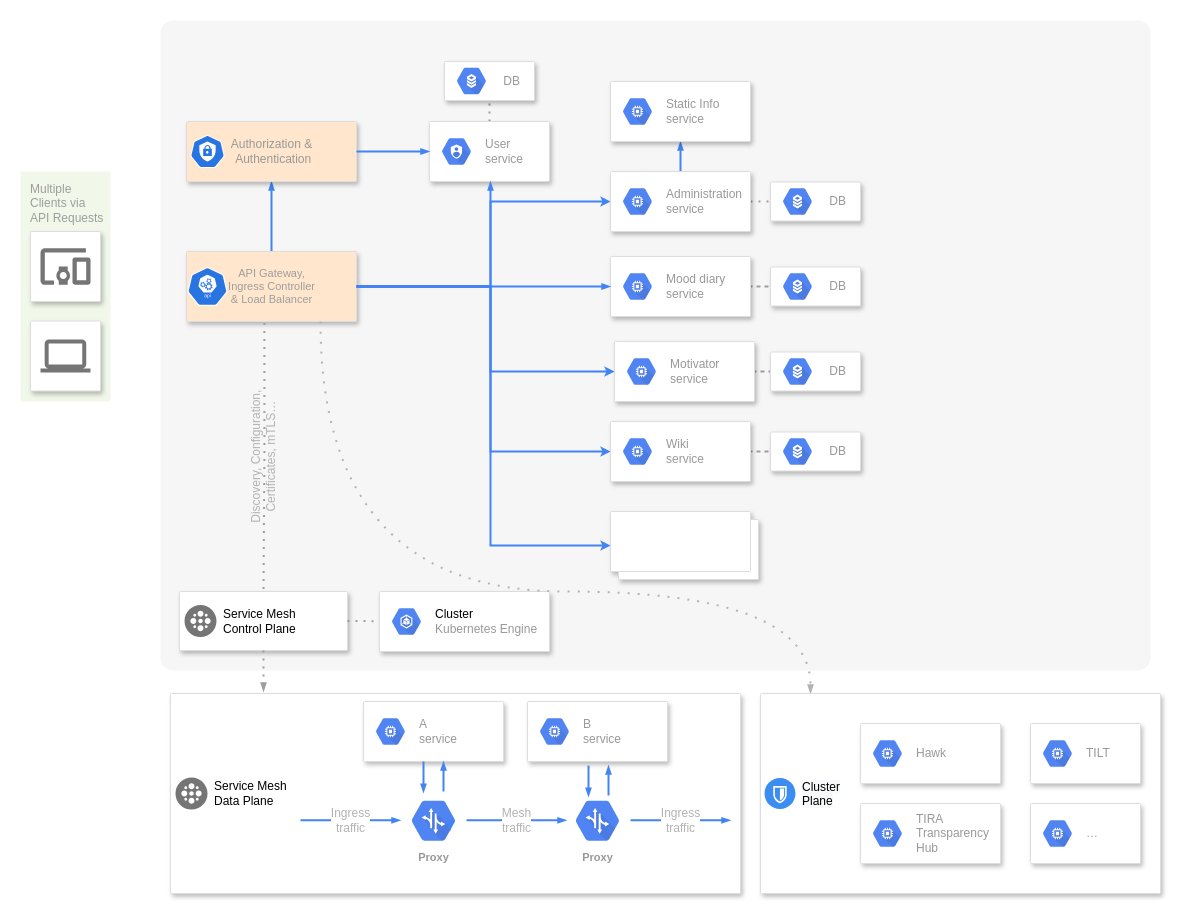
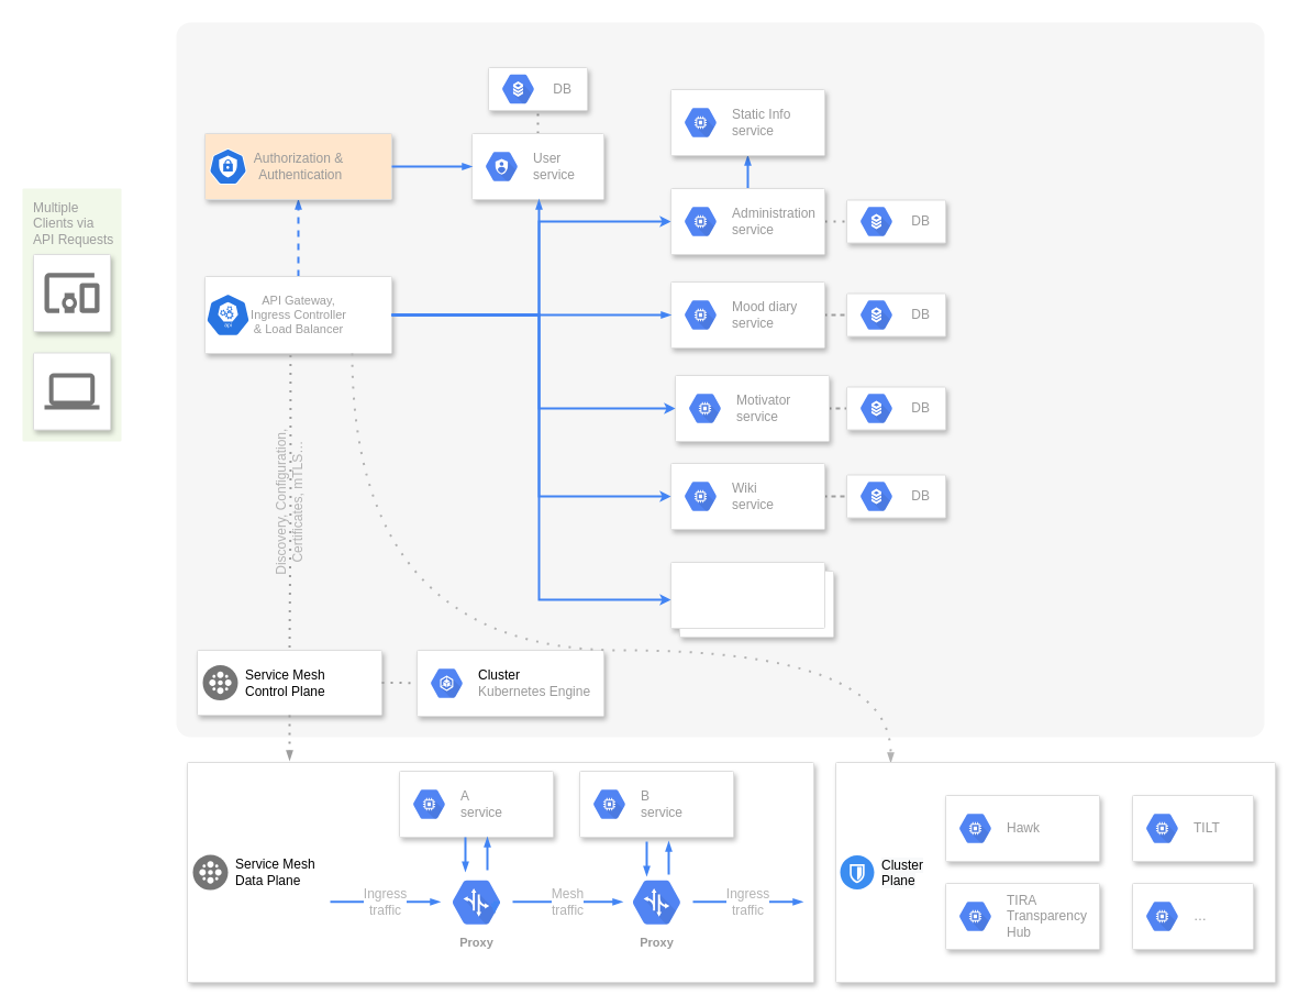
- <mxCell id="6" value="" style="edgeStyle=orthogonalEdgeStyle;fontSize=12;html=1;endArrow=blockThin;endFill=1;rounded=0;strokeWidth=2;endSize=4;startSize=4;dashed=0;strokeColor=#4284F3;exitX=0.5;exitY=0;exitDx=0;exitDy=0;" edge="1" parent="4" source="8" target="11"><mxGeometry width="100" relative="1" as="geometry"><mxPoint x="520" y="281" as="sourcePoint" /><mxPoint x="620" y="281" as="targetPoint" /></mxGeometry></mxCell>
+ <mxCell id="6" value="" style="edgeStyle=orthogonalEdgeStyle;fontSize=12;html=1;endArrow=blockThin;endFill=1;rounded=0;strokeWidth=2;endSize=4;startSize=4;dashed=1;strokeColor=#4284F3;exitX=0.5;exitY=0;exitDx=0;exitDy=0;" edge="1" parent="4" source="8" target="11"><mxGeometry width="100" relative="1" as="geometry"><mxPoint x="520" y="281" as="sourcePoint" /><mxPoint x="620" y="281" as="targetPoint" /></mxGeometry></mxCell>
- <mxCell id="8" value="API Gateway,&lt;br&gt;Ingress Controller&lt;br&gt;&amp;amp; Load Balancer" style="strokeColor=#dddddd;fillColor=#ffe6cc;shadow=1;strokeWidth=1;rounded=1;absoluteArcSize=1;arcSize=2;fontSize=11;fontColor=#9E9E9E;align=center;html=1;" parent="7" vertex="1"><mxGeometry width="170" height="70" as="geometry" /></mxCell>
+ <mxCell id="8" value="API Gateway,&lt;br&gt;Ingress Controller&lt;br&gt;&amp;amp; Load Balancer" style="strokeColor=#dddddd;fillColor=#ffffff;shadow=1;strokeWidth=1;rounded=1;absoluteArcSize=1;arcSize=2;fontSize=11;fontColor=#9E9E9E;align=center;html=1;" parent="7" vertex="1"><mxGeometry width="170" height="70" as="geometry" /></mxCell>
